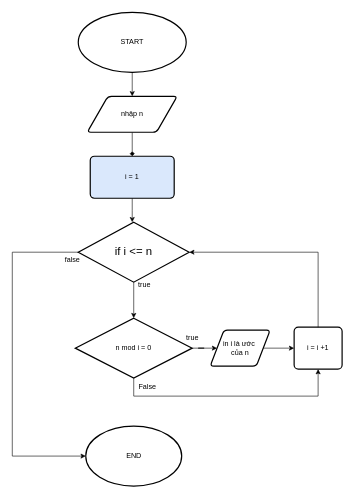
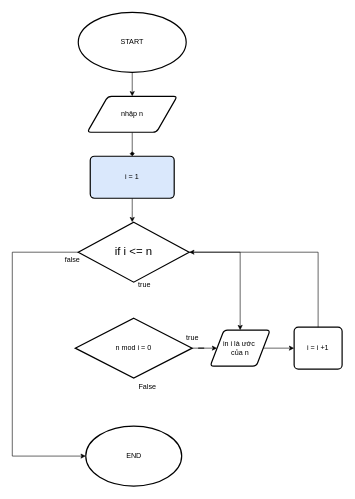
- <mxCell id="6" style="edgeStyle=orthogonalEdgeStyle;rounded=0;orthogonalLoop=1;jettySize=auto;html=1;" edge="1" parent="1" source="8" target="13"><mxGeometry relative="1" as="geometry"><mxPoint x="220" y="700" as="targetPoint" /></mxGeometry></mxCell>
+ <mxCell id="6" style="edgeStyle=orthogonalEdgeStyle;rounded=0;orthogonalLoop=1;jettySize=auto;html=1;" edge="1" parent="1" source="8" target="20"><mxGeometry relative="1" as="geometry"><mxPoint x="220" y="700" as="targetPoint" /></mxGeometry></mxCell>
- <mxCell id="12" style="edgeStyle=orthogonalEdgeStyle;rounded=0;orthogonalLoop=1;jettySize=auto;html=1;entryX=0.5;entryY=1;entryDx=0;entryDy=0;" edge="1" parent="1" source="13" target="14"><mxGeometry relative="1" as="geometry"><Array as="points"><mxPoint x="223" y="660" /><mxPoint x="530" y="660" /></Array></mxGeometry></mxCell>
